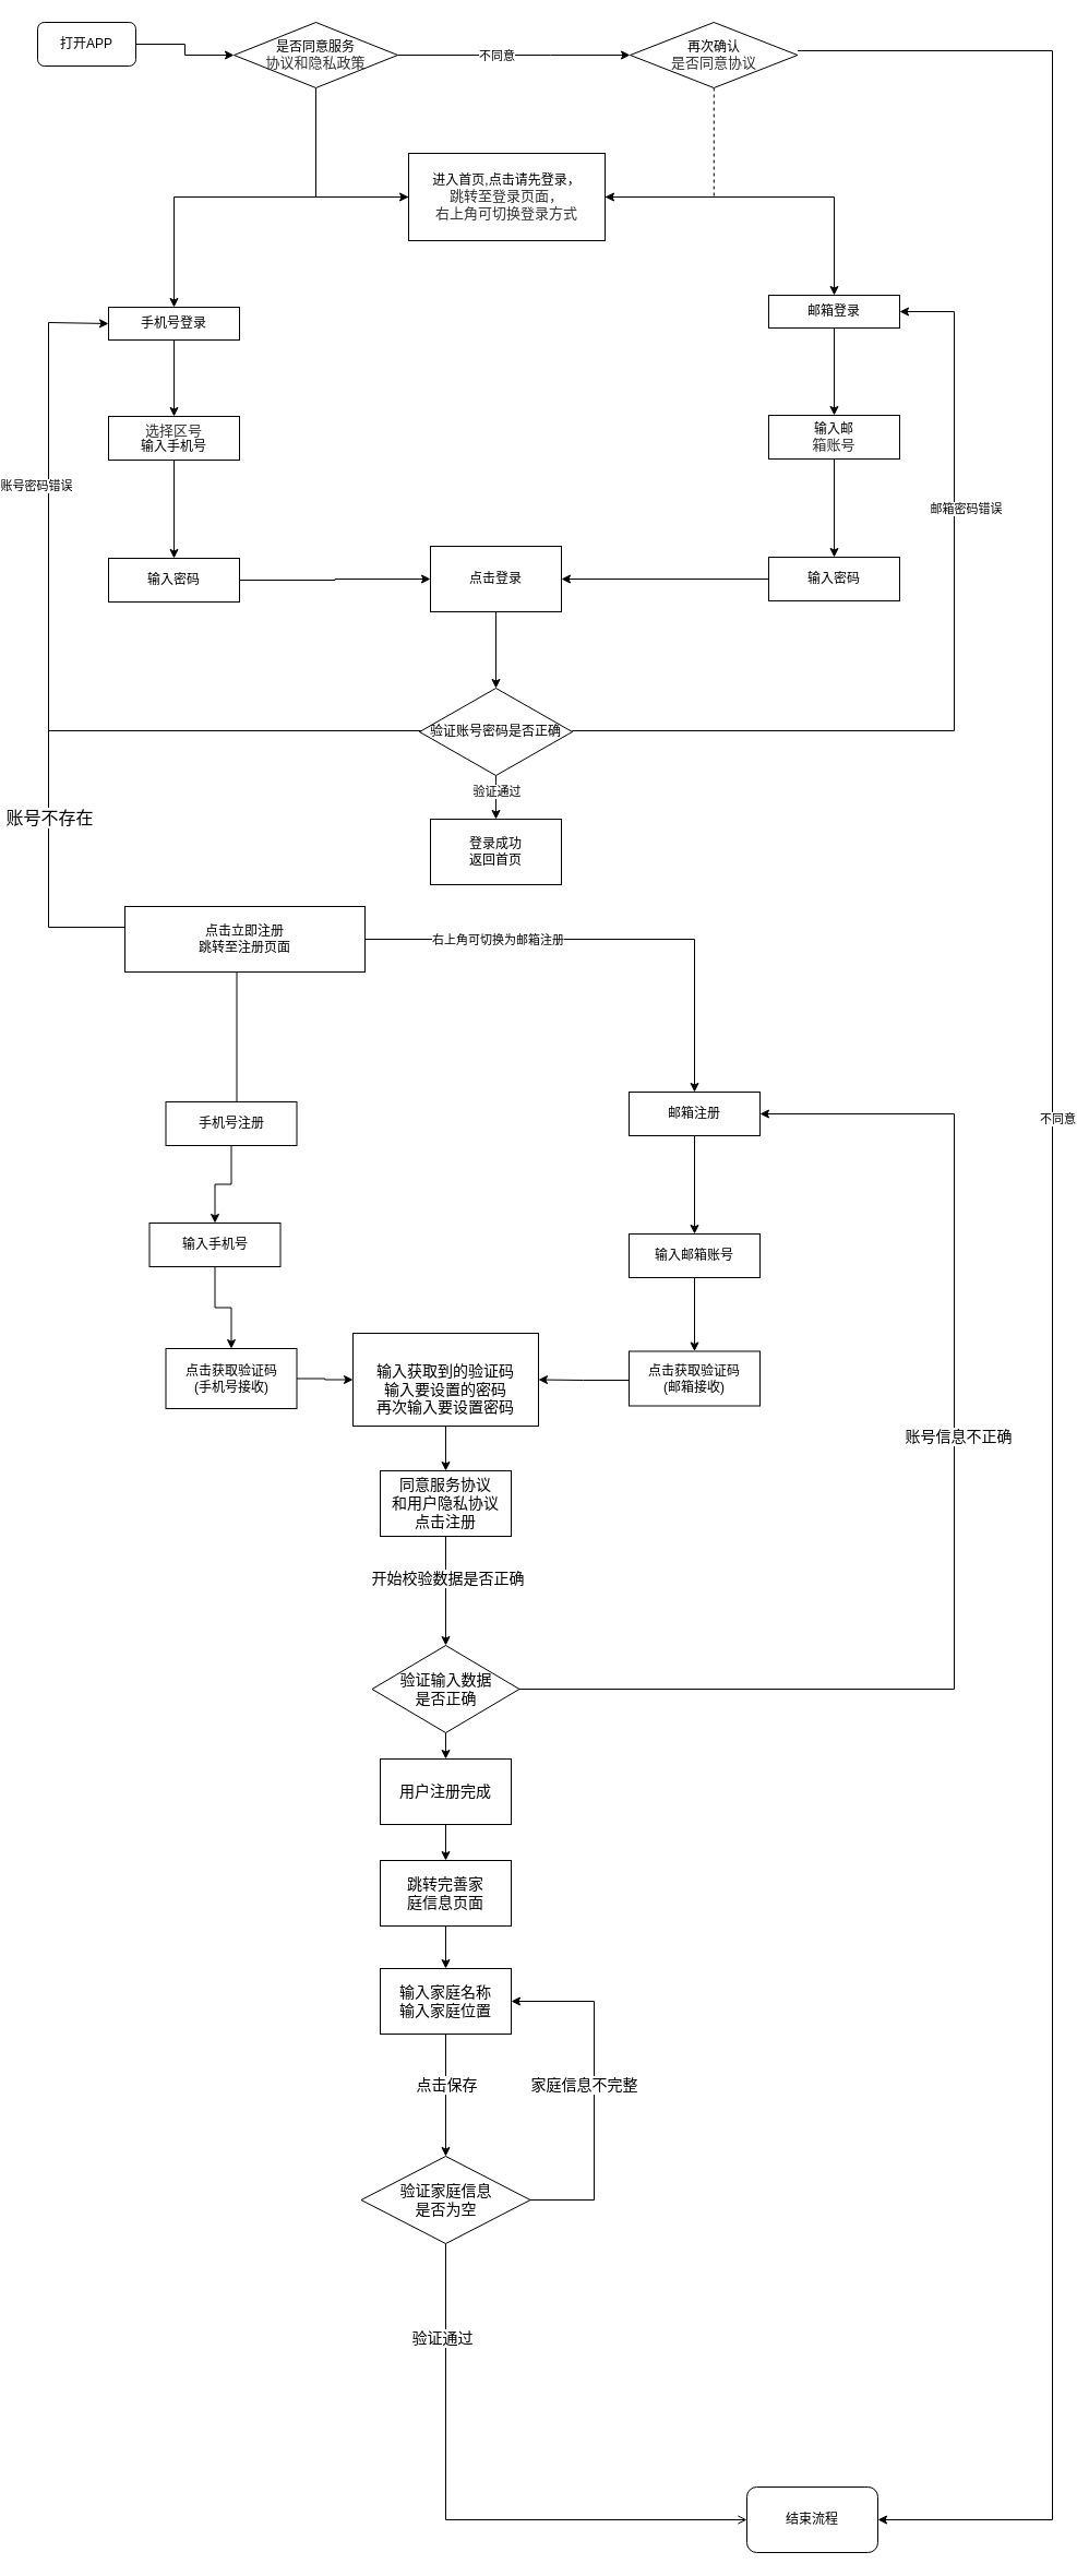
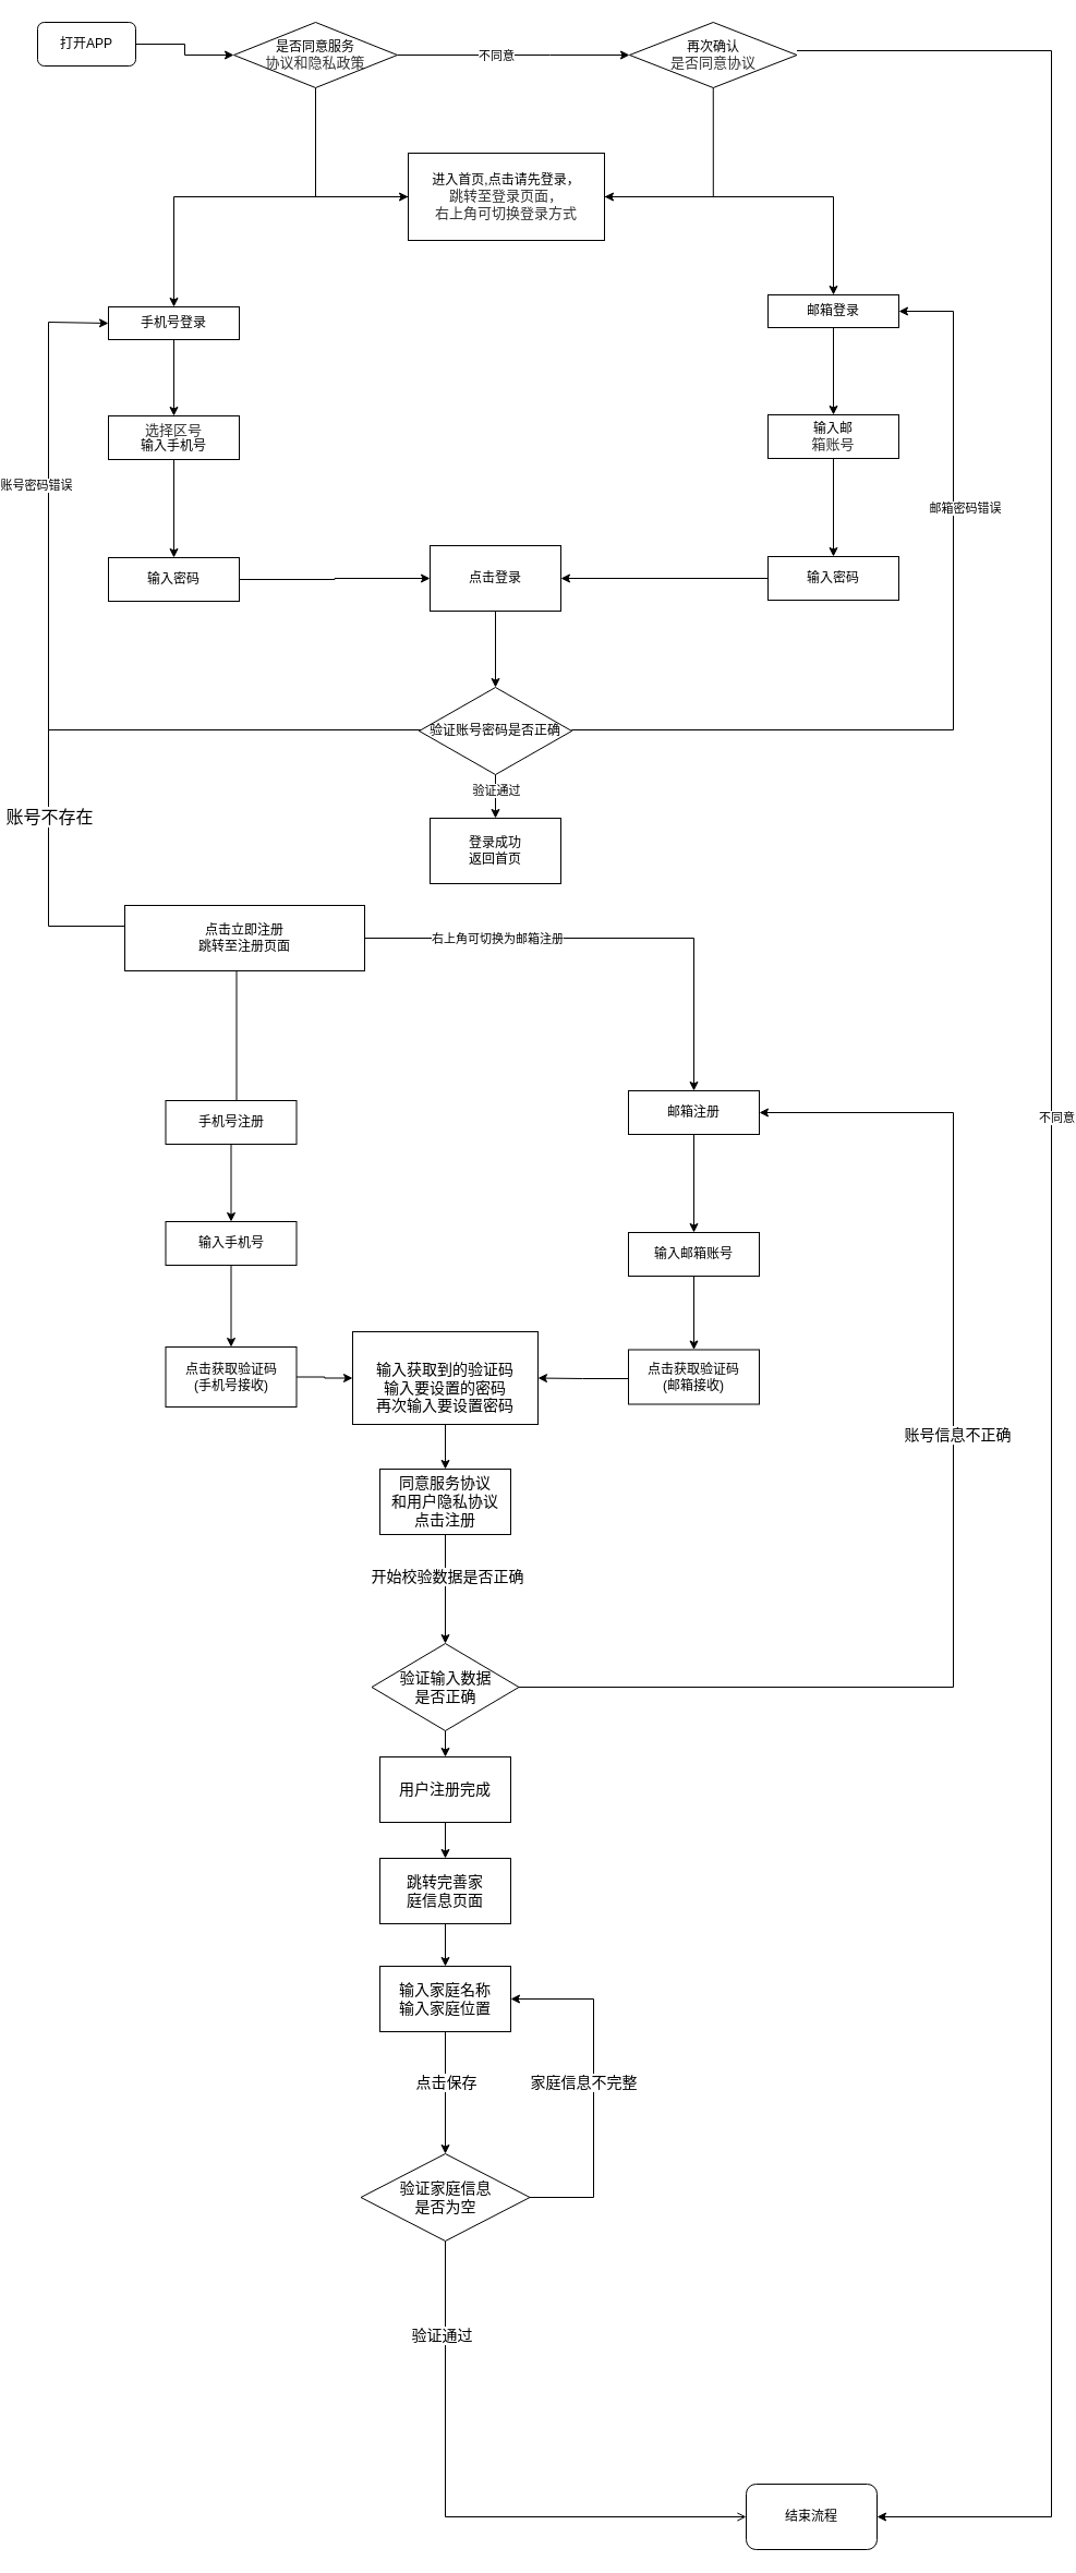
- <mxCell id="10" style="edgeStyle=orthogonalEdgeStyle;rounded=0;orthogonalLoop=1;jettySize=auto;html=1;exitX=0.5;exitY=1;exitDx=0;exitDy=0;entryX=1;entryY=0.5;entryDx=0;entryDy=0;dashed=1;" edge="1" parent="1" source="11" target="15"><mxGeometry relative="1" as="geometry"><Array as="points"><mxPoint x="640" y="180" /></Array></mxGeometry></mxCell>
+ <mxCell id="10" style="edgeStyle=orthogonalEdgeStyle;rounded=0;orthogonalLoop=1;jettySize=auto;html=1;exitX=0.5;exitY=1;exitDx=0;exitDy=0;entryX=1;entryY=0.5;entryDx=0;entryDy=0;" edge="1" parent="1" source="11" target="15"><mxGeometry relative="1" as="geometry"><Array as="points"><mxPoint x="640" y="180" /></Array></mxGeometry></mxCell>
- <mxCell id="53" value="输入手机号" style="rounded=0;whiteSpace=wrap;html=1;" vertex="1" parent="1"><mxGeometry x="122.5" y="1120" width="120" height="40" as="geometry" /></mxCell>
+ <mxCell id="53" value="输入手机号" style="rounded=0;whiteSpace=wrap;html=1;" vertex="1" parent="1"><mxGeometry x="137.5" y="1120" width="120" height="40" as="geometry" /></mxCell>
